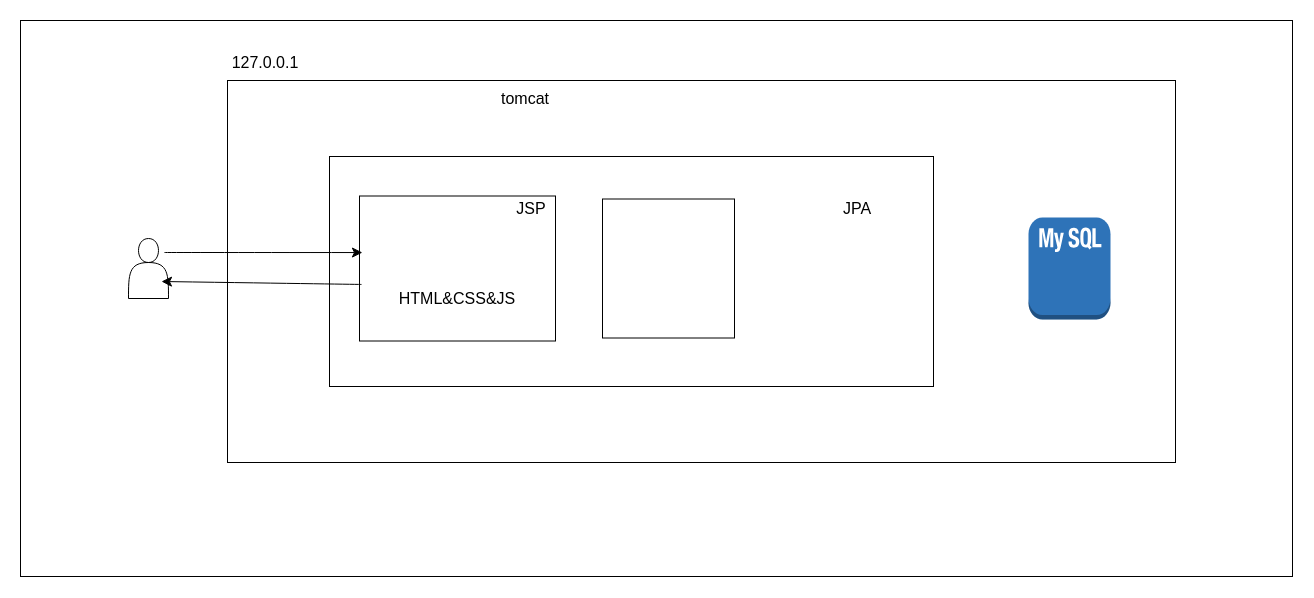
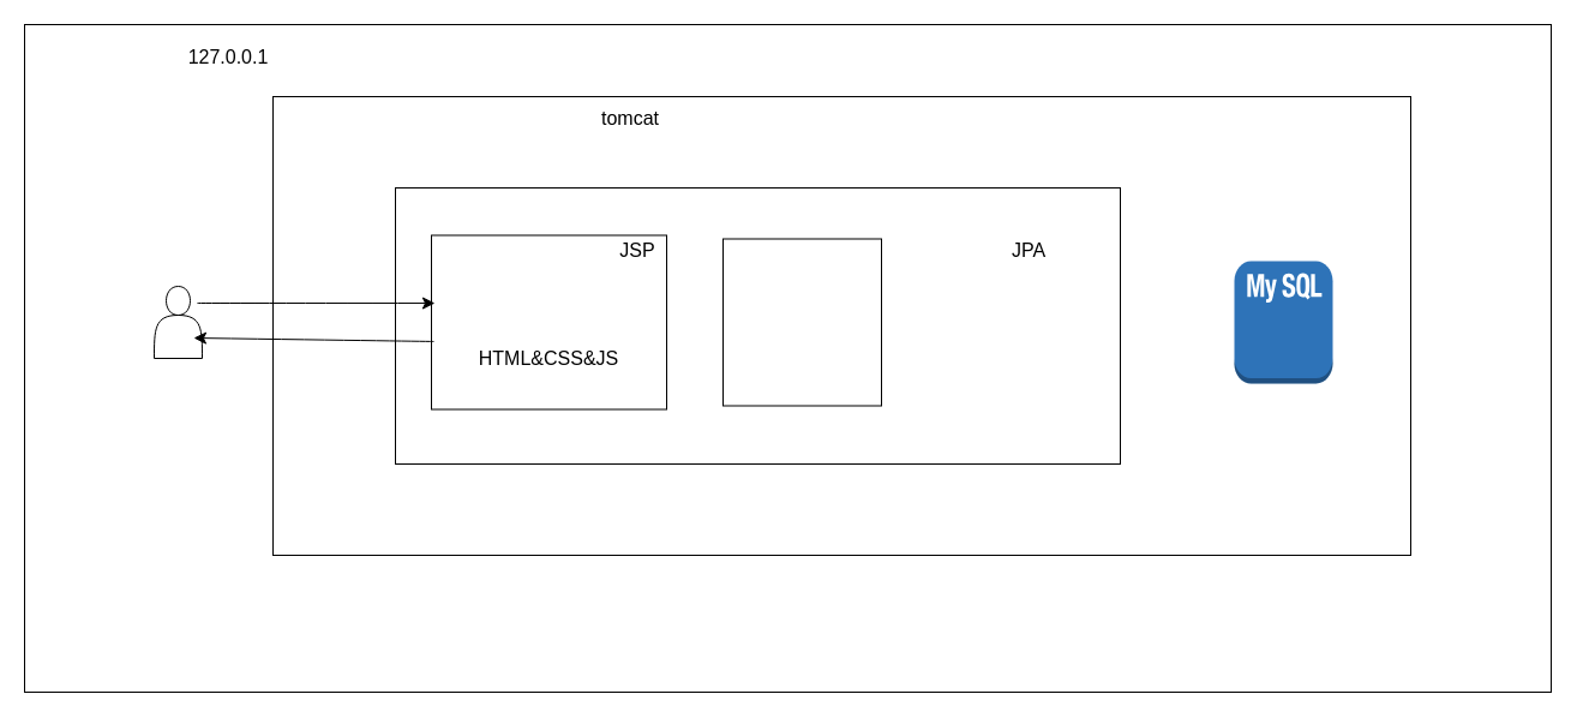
- <mxCell id="5" value="127.0.0.1" style="text;html=1;strokeColor=none;fillColor=none;align=center;verticalAlign=middle;whiteSpace=wrap;rounded=0;fontSize=16;" vertex="1" parent="1"><mxGeometry x="203" y="47" width="124" height="30" as="geometry" /></mxCell>
+ <mxCell id="5" value="127.0.0.1" style="text;html=1;strokeColor=none;fillColor=none;align=center;verticalAlign=middle;whiteSpace=wrap;rounded=0;fontSize=16;" vertex="1" parent="1"><mxGeometry x="128" y="32" width="124" height="30" as="geometry" /></mxCell>
